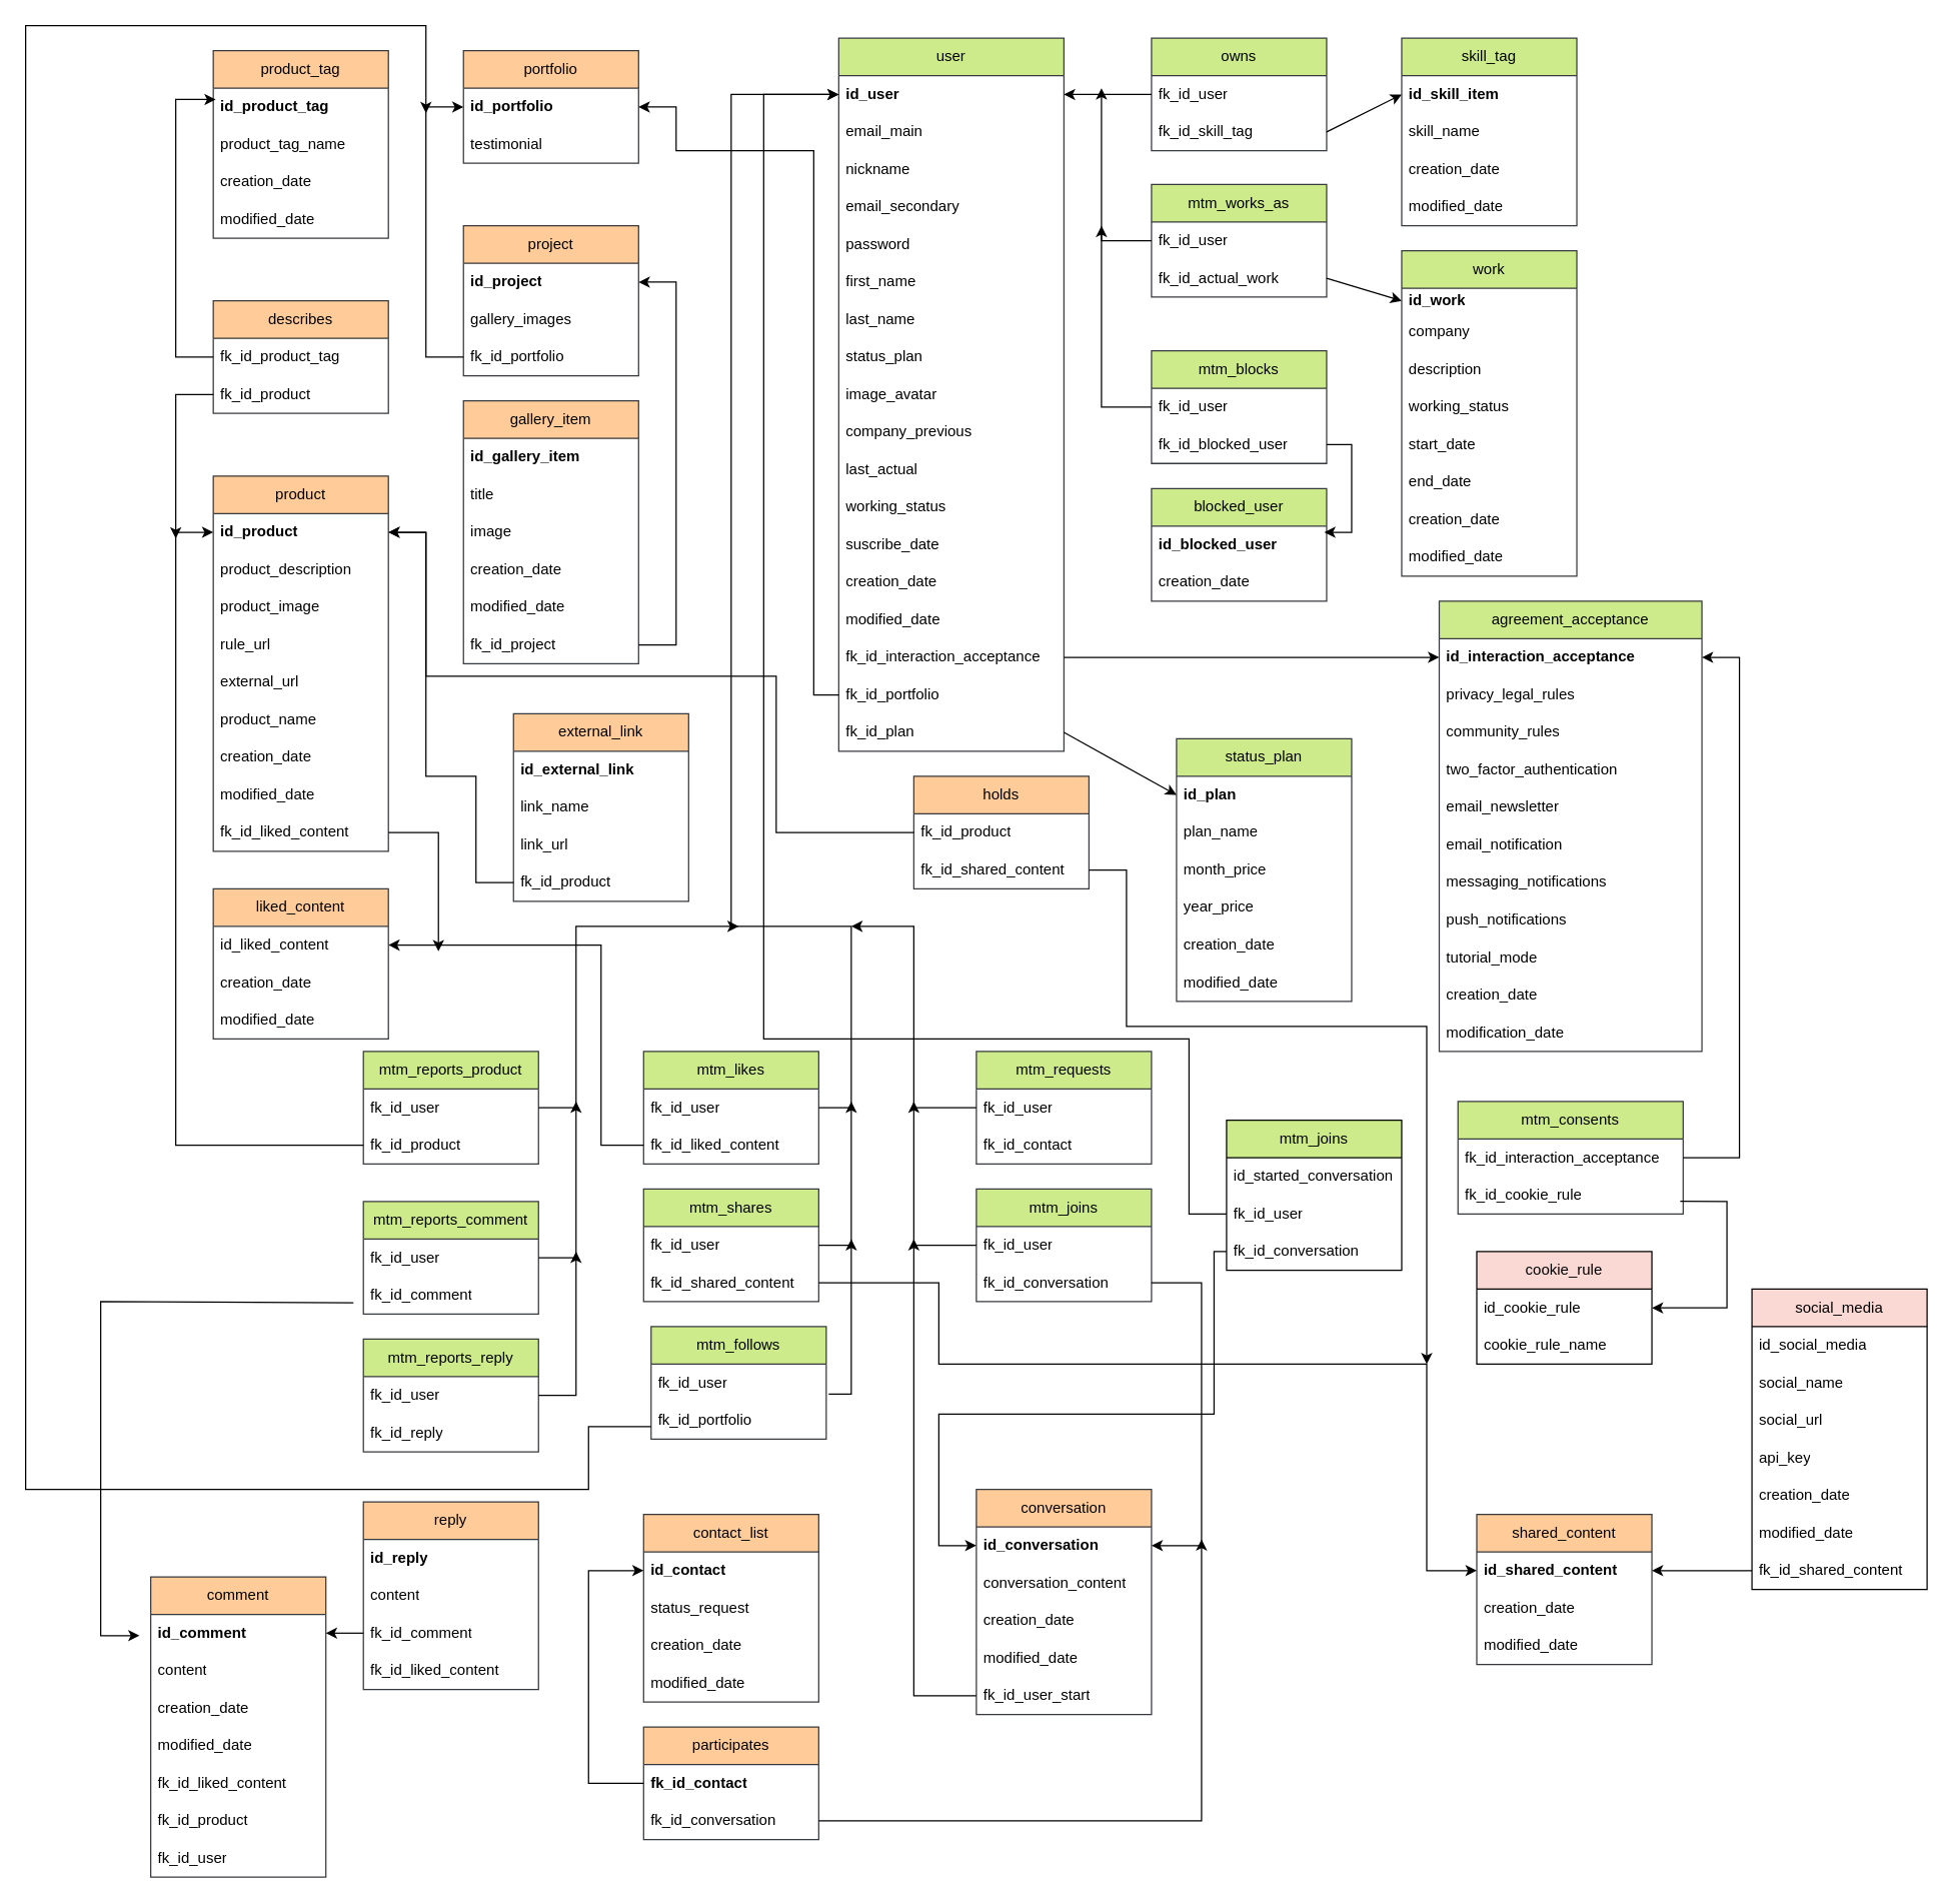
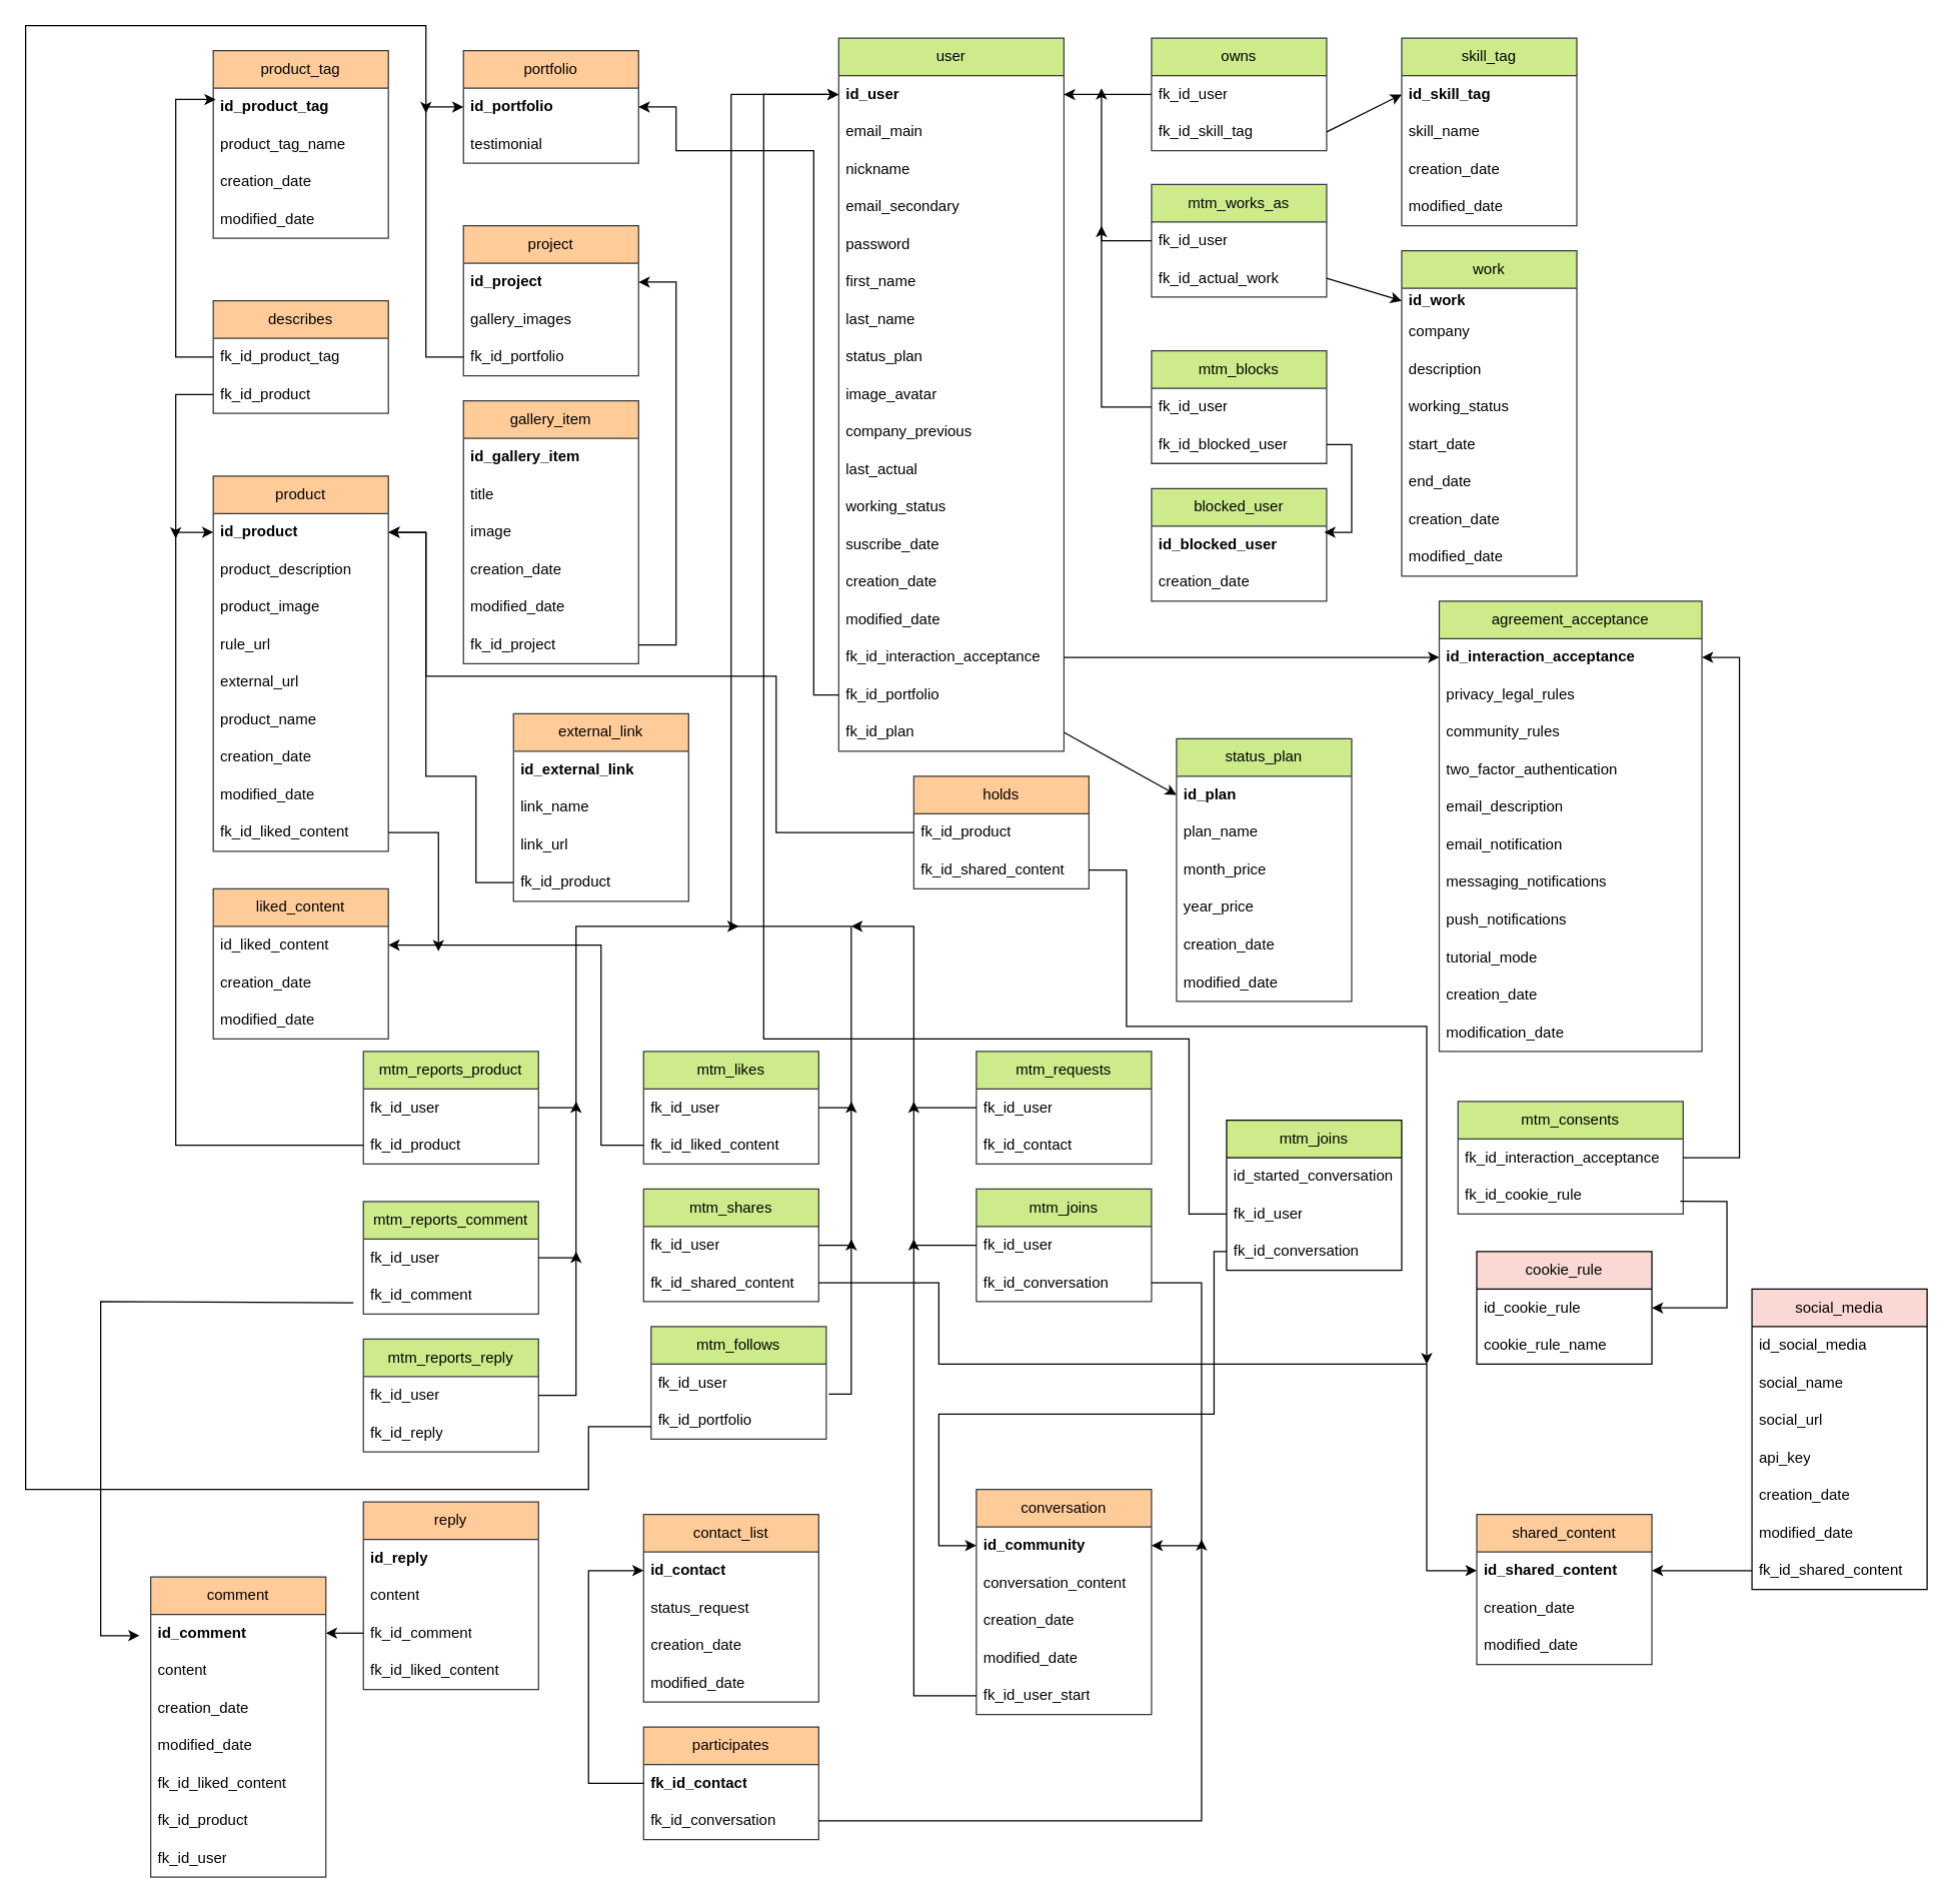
- <mxCell id="22" value="&lt;b&gt;id_skill_item&lt;/b&gt;" style="text;strokeColor=none;fillColor=none;align=left;verticalAlign=middle;spacingLeft=4;spacingRight=4;overflow=hidden;points=[[0,0.5],[1,0.5]];portConstraint=eastwest;rotatable=0;whiteSpace=wrap;html=1;" parent="21" vertex="1"><mxGeometry y="30" width="140" height="30" as="geometry" /></mxCell>
+ <mxCell id="22" value="&lt;b&gt;id_skill_tag&lt;/b&gt;" style="text;strokeColor=none;fillColor=none;align=left;verticalAlign=middle;spacingLeft=4;spacingRight=4;overflow=hidden;points=[[0,0.5],[1,0.5]];portConstraint=eastwest;rotatable=0;whiteSpace=wrap;html=1;" parent="21" vertex="1"><mxGeometry y="30" width="140" height="30" as="geometry" /></mxCell>
- <mxCell id="50" value="email_newsletter" style="text;strokeColor=none;fillColor=none;align=left;verticalAlign=middle;spacingLeft=4;spacingRight=4;overflow=hidden;points=[[0,0.5],[1,0.5]];portConstraint=eastwest;rotatable=0;whiteSpace=wrap;html=1;" parent="45" vertex="1"><mxGeometry y="150" width="210" height="30" as="geometry" /></mxCell>
+ <mxCell id="50" value="email_description" style="text;strokeColor=none;fillColor=none;align=left;verticalAlign=middle;spacingLeft=4;spacingRight=4;overflow=hidden;points=[[0,0.5],[1,0.5]];portConstraint=eastwest;rotatable=0;whiteSpace=wrap;html=1;" parent="45" vertex="1"><mxGeometry y="150" width="210" height="30" as="geometry" /></mxCell>
- <mxCell id="118" value="&lt;b&gt;id_conversation&lt;/b&gt;" style="text;strokeColor=none;fillColor=none;align=left;verticalAlign=middle;spacingLeft=4;spacingRight=4;overflow=hidden;points=[[0,0.5],[1,0.5]];portConstraint=eastwest;rotatable=0;whiteSpace=wrap;html=1;" parent="117" vertex="1"><mxGeometry y="30" width="140" height="30" as="geometry" /></mxCell>
+ <mxCell id="118" value="&lt;b&gt;id_community&lt;/b&gt;" style="text;strokeColor=none;fillColor=none;align=left;verticalAlign=middle;spacingLeft=4;spacingRight=4;overflow=hidden;points=[[0,0.5],[1,0.5]];portConstraint=eastwest;rotatable=0;whiteSpace=wrap;html=1;" parent="117" vertex="1"><mxGeometry y="30" width="140" height="30" as="geometry" /></mxCell>
